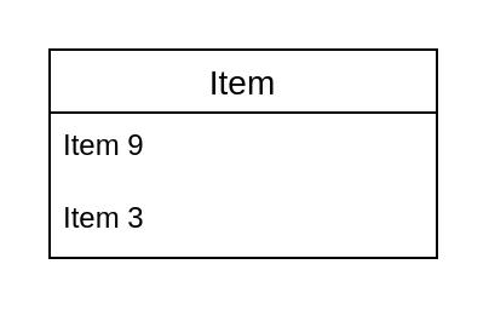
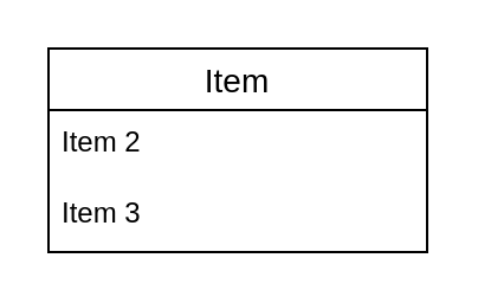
- <mxCell id="3" value="Item 9" style="text;strokeColor=none;fillColor=none;spacingLeft=4;spacingRight=4;overflow=hidden;rotatable=0;points=[[0,0.5],[1,0.5]];portConstraint=eastwest;fontSize=12;" vertex="1" parent="2"><mxGeometry y="26" width="160" height="30" as="geometry" /></mxCell>
+ <mxCell id="3" value="Item 2" style="text;strokeColor=none;fillColor=none;spacingLeft=4;spacingRight=4;overflow=hidden;rotatable=0;points=[[0,0.5],[1,0.5]];portConstraint=eastwest;fontSize=12;" vertex="1" parent="2"><mxGeometry y="26" width="160" height="30" as="geometry" /></mxCell>
